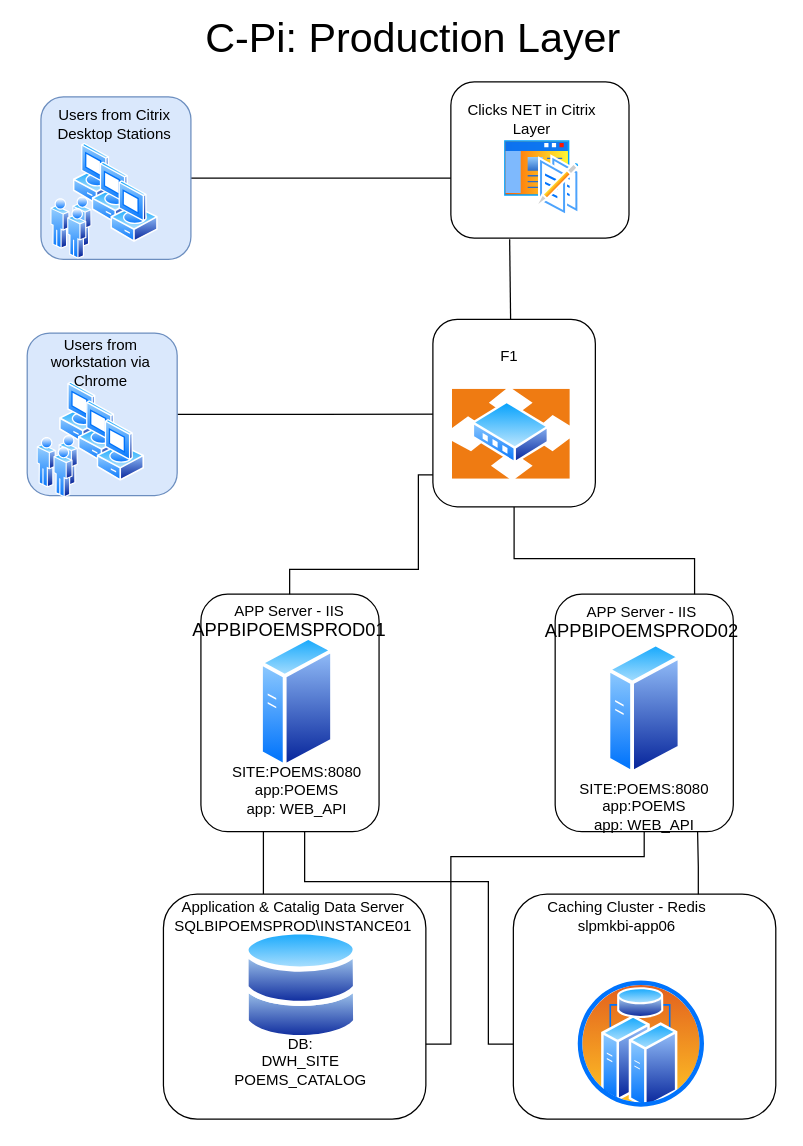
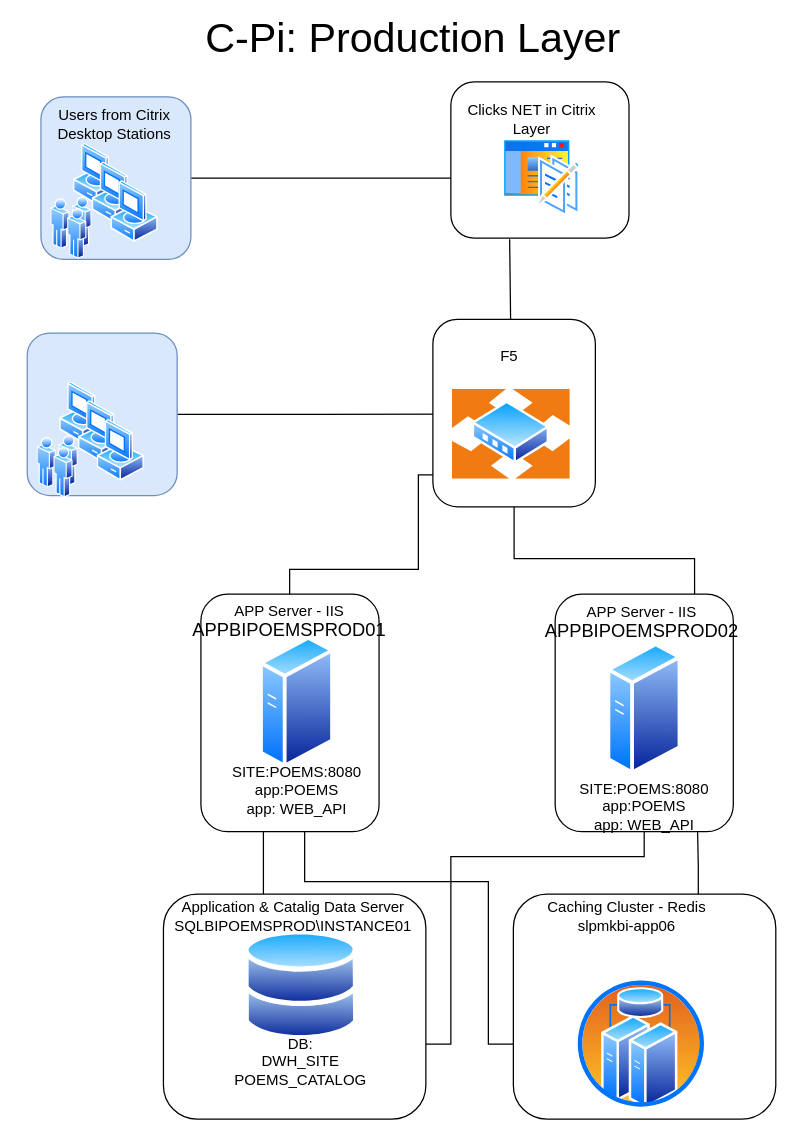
- <mxCell id="18" value="F1" style="text;html=1;strokeColor=none;fillColor=none;align=center;verticalAlign=middle;whiteSpace=wrap;rounded=0;" parent="1" vertex="1"><mxGeometry x="322" y="275" width="170" height="20" as="geometry" /></mxCell>
+ <mxCell id="18" value="F5" style="text;html=1;strokeColor=none;fillColor=none;align=center;verticalAlign=middle;whiteSpace=wrap;rounded=0;" parent="1" vertex="1"><mxGeometry x="322" y="275" width="170" height="20" as="geometry" /></mxCell>
- <mxCell id="25" value="Users from workstation via Chrome" style="text;html=1;strokeColor=none;fillColor=none;align=center;verticalAlign=middle;whiteSpace=wrap;rounded=0;" parent="19" vertex="1"><mxGeometry y="-167" width="120" height="20" as="geometry" /></mxCell>
